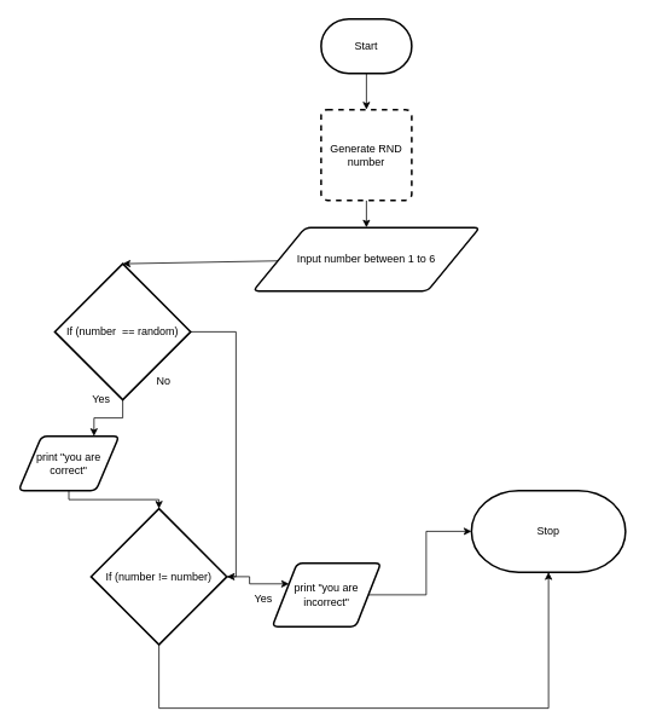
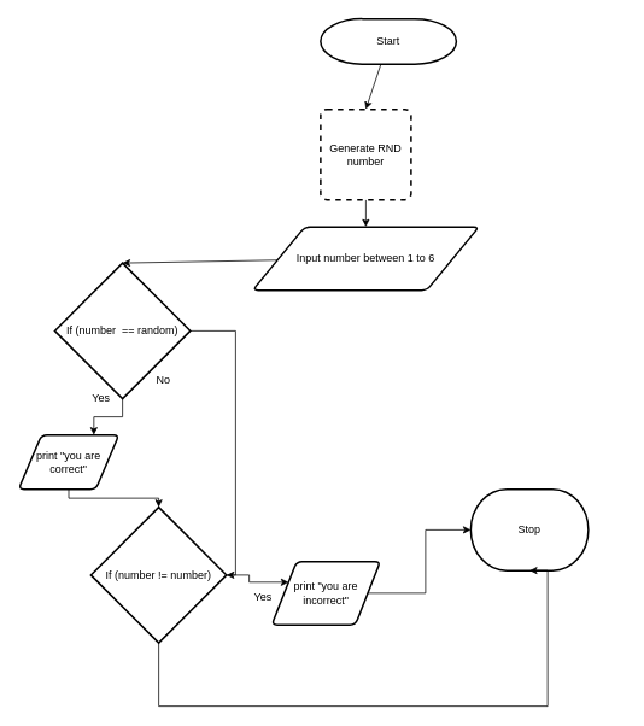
- <mxCell id="13" value="Start" style="strokeWidth=2;html=1;shape=mxgraph.flowchart.terminator;whiteSpace=wrap;" vertex="1" parent="1"><mxGeometry x="354" y="20" width="100" height="60" as="geometry" /></mxCell>
+ <mxCell id="13" value="Start" style="strokeWidth=2;html=1;shape=mxgraph.flowchart.terminator;whiteSpace=wrap;" vertex="1" parent="1"><mxGeometry x="354" y="20" width="150" height="50" as="geometry" /></mxCell>
- <mxCell id="14" value="Stop" style="strokeWidth=2;html=1;shape=mxgraph.flowchart.terminator;whiteSpace=wrap;" vertex="1" parent="1"><mxGeometry x="520" y="540" width="170" height="90" as="geometry" /></mxCell>
+ <mxCell id="14" value="Stop" style="strokeWidth=2;html=1;shape=mxgraph.flowchart.terminator;whiteSpace=wrap;" vertex="1" parent="1"><mxGeometry x="520" y="540" width="130" height="90" as="geometry" /></mxCell>
